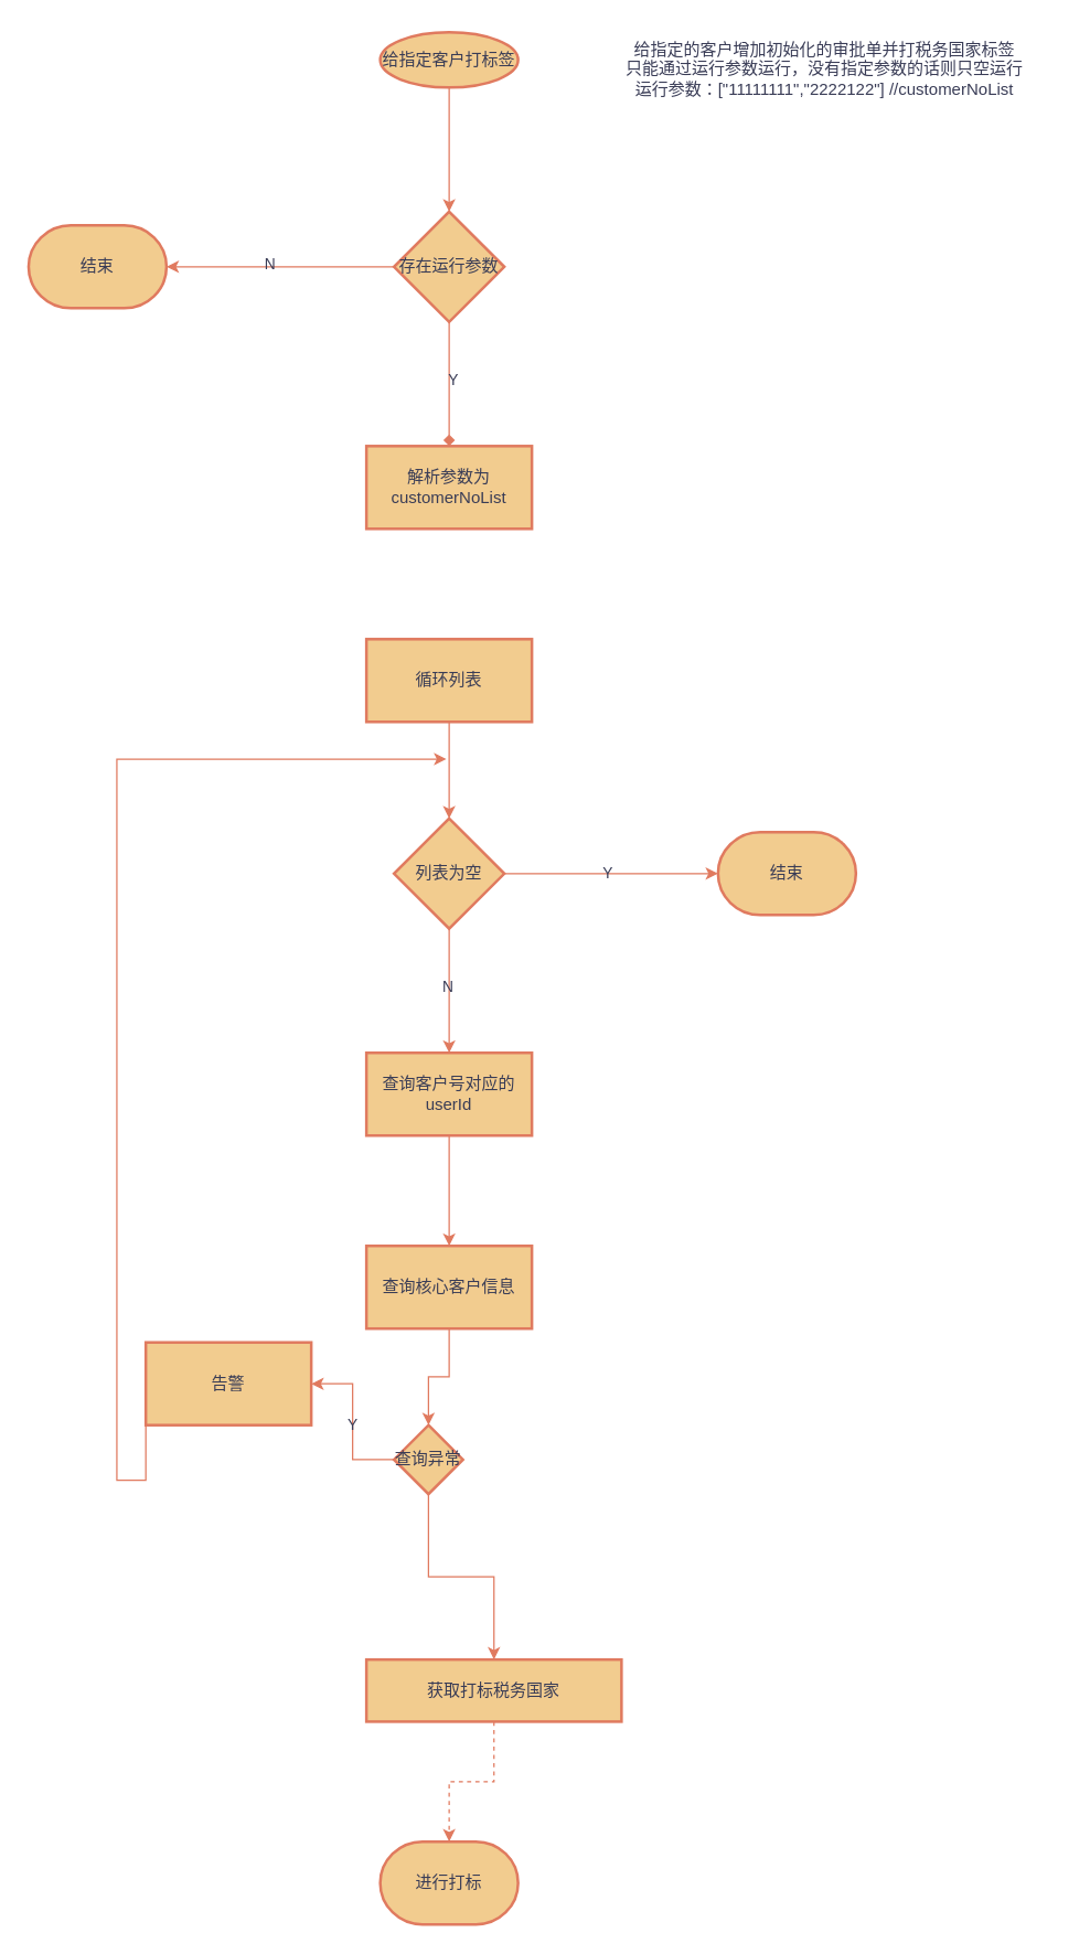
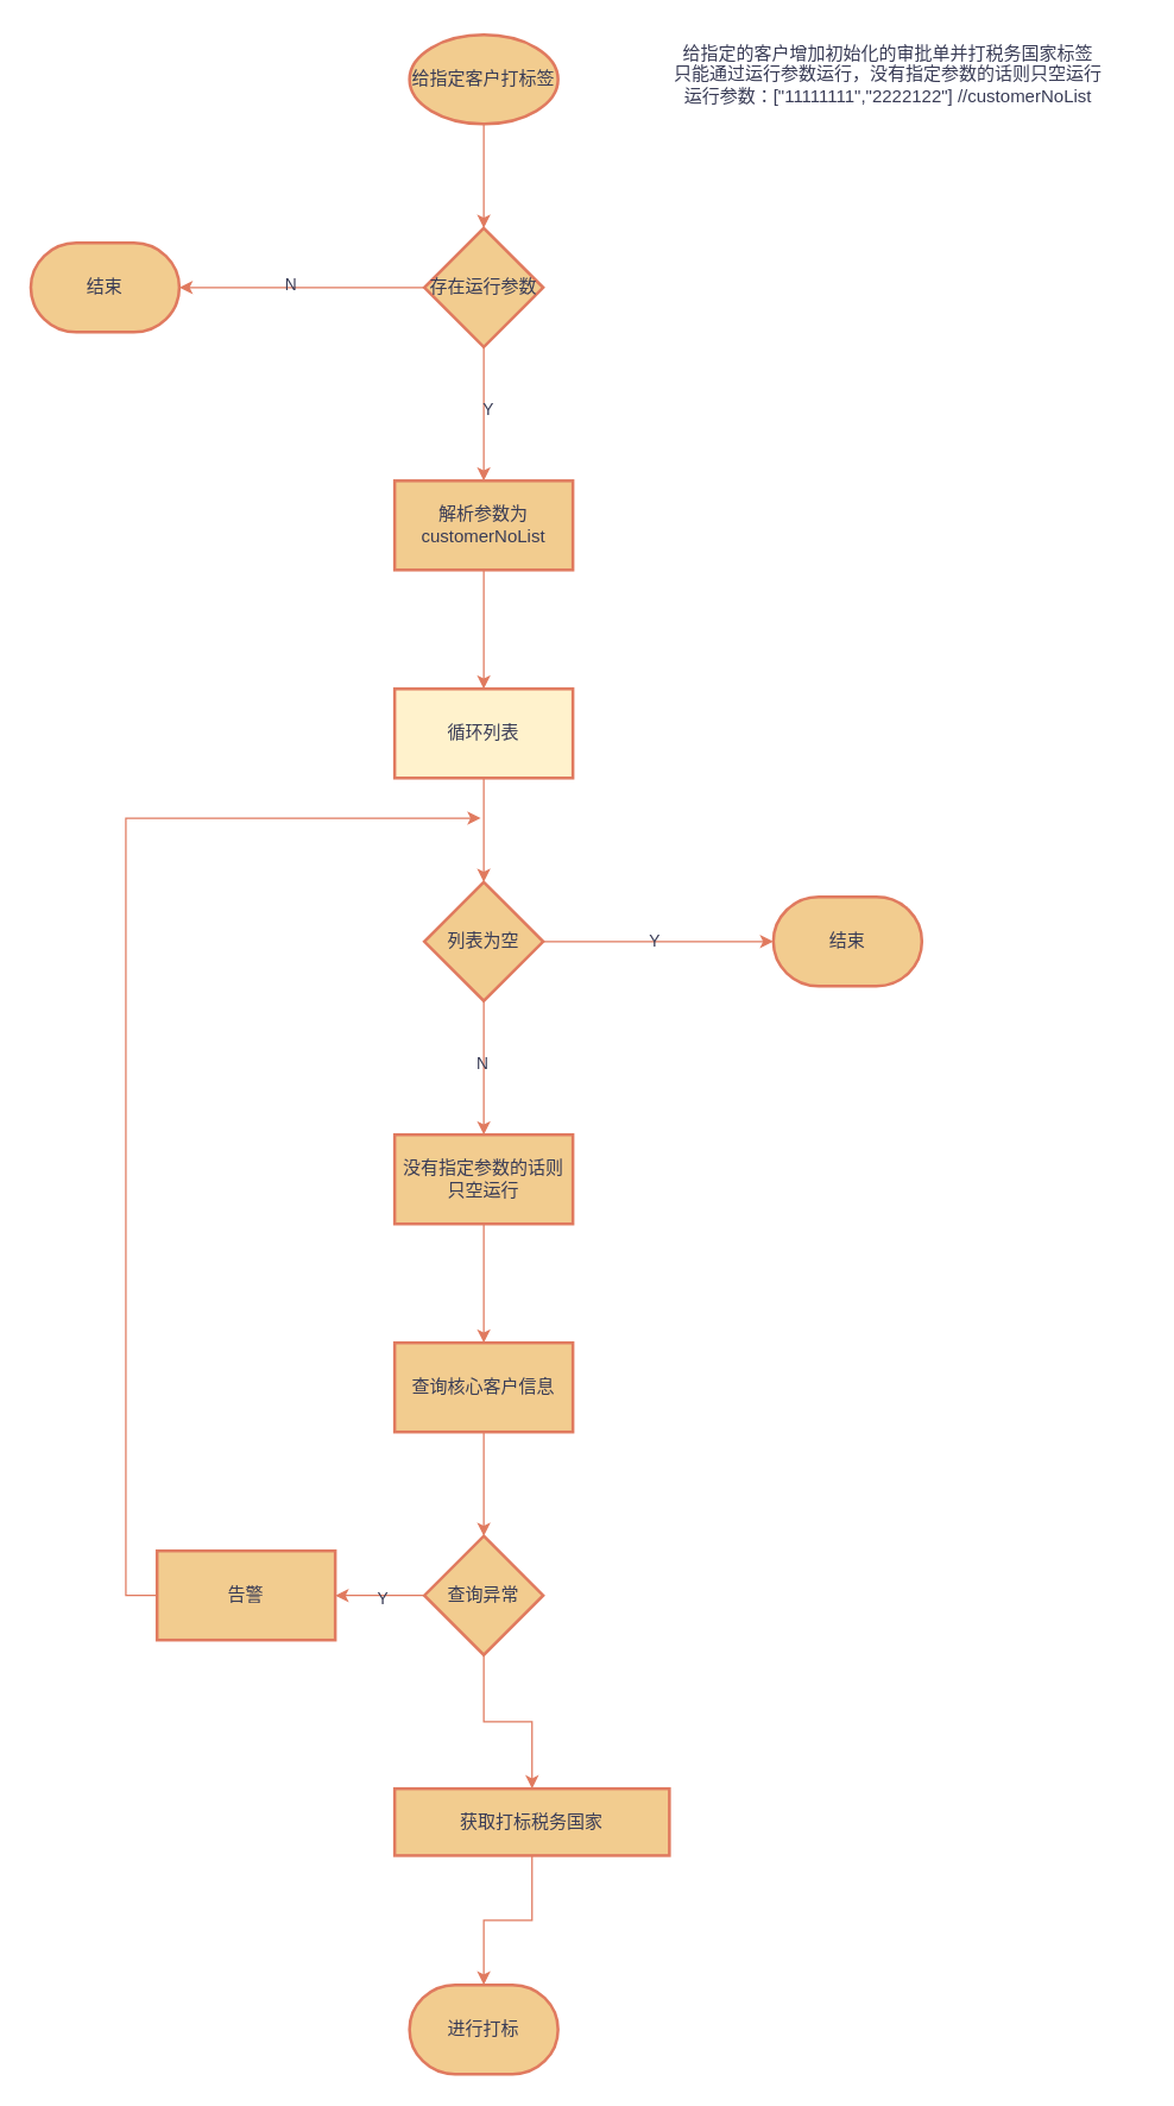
- <mxCell id="3" value="给指定客户打标签" style="strokeWidth=2;html=1;shape=mxgraph.flowchart.start_1;whiteSpace=wrap;labelBackgroundColor=none;fillColor=#F2CC8F;strokeColor=#E07A5F;fontColor=#393C56;" vertex="1" parent="1"><mxGeometry x="275" y="23" width="100" height="40" as="geometry" /></mxCell>
+ <mxCell id="3" value="给指定客户打标签" style="strokeWidth=2;html=1;shape=mxgraph.flowchart.start_1;whiteSpace=wrap;labelBackgroundColor=none;fillColor=#F2CC8F;strokeColor=#E07A5F;fontColor=#393C56;" vertex="1" parent="1"><mxGeometry x="275" y="23" width="100" height="60" as="geometry" /></mxCell>
- <mxCell id="5" style="edgeStyle=orthogonalEdgeStyle;rounded=0;orthogonalLoop=1;jettySize=auto;html=1;exitX=0.5;exitY=1;exitDx=0;exitDy=0;labelBackgroundColor=none;strokeColor=#E07A5F;fontColor=default;endArrow=diamond;" edge="1" parent="1" source="7" target="10"><mxGeometry relative="1" as="geometry" /></mxCell>
+ <mxCell id="5" style="edgeStyle=orthogonalEdgeStyle;rounded=0;orthogonalLoop=1;jettySize=auto;html=1;exitX=0.5;exitY=1;exitDx=0;exitDy=0;labelBackgroundColor=none;strokeColor=#E07A5F;fontColor=default;" edge="1" parent="1" source="7" target="10"><mxGeometry relative="1" as="geometry" /></mxCell>
+ <mxCell id="9" value="" style="edgeStyle=orthogonalEdgeStyle;rounded=0;orthogonalLoop=1;jettySize=auto;html=1;labelBackgroundColor=none;strokeColor=#E07A5F;fontColor=default;" edge="1" parent="1" source="10" target="14"><mxGeometry relative="1" as="geometry" /></mxCell>
- <mxCell id="14" value="循环列表" style="whiteSpace=wrap;html=1;strokeWidth=2;labelBackgroundColor=none;fillColor=#F2CC8F;strokeColor=#E07A5F;fontColor=#393C56;" vertex="1" parent="1"><mxGeometry x="265" y="463" width="120" height="60" as="geometry" /></mxCell>
+ <mxCell id="14" value="循环列表" style="whiteSpace=wrap;html=1;strokeWidth=2;labelBackgroundColor=none;fillColor=#fff2cc;strokeColor=#E07A5F;fontColor=#393C56;" vertex="1" parent="1"><mxGeometry x="265" y="463" width="120" height="60" as="geometry" /></mxCell>
- <mxCell id="22" value="查询客户号对应的userId" style="whiteSpace=wrap;html=1;strokeWidth=2;labelBackgroundColor=none;fillColor=#F2CC8F;strokeColor=#E07A5F;fontColor=#393C56;" vertex="1" parent="1"><mxGeometry x="265" y="763" width="120" height="60" as="geometry" /></mxCell>
+ <mxCell id="22" value="没有指定参数的话则只空运行" style="whiteSpace=wrap;html=1;strokeWidth=2;labelBackgroundColor=none;fillColor=#F2CC8F;strokeColor=#E07A5F;fontColor=#393C56;" vertex="1" parent="1"><mxGeometry x="265" y="763" width="120" height="60" as="geometry" /></mxCell>
- <mxCell id="30" value="告警" style="whiteSpace=wrap;html=1;strokeWidth=2;labelBackgroundColor=none;fillColor=#F2CC8F;strokeColor=#E07A5F;fontColor=#393C56;" vertex="1" parent="1"><mxGeometry x="105" y="973" width="120" height="60" as="geometry" /></mxCell>
+ <mxCell id="30" value="告警" style="whiteSpace=wrap;html=1;strokeWidth=2;labelBackgroundColor=none;fillColor=#F2CC8F;strokeColor=#E07A5F;fontColor=#393C56;" vertex="1" parent="1"><mxGeometry x="105" y="1043" width="120" height="60" as="geometry" /></mxCell>
- <mxCell id="28" value="查询异常" style="rhombus;whiteSpace=wrap;html=1;strokeWidth=2;labelBackgroundColor=none;fillColor=#F2CC8F;strokeColor=#E07A5F;fontColor=#393C56;" vertex="1" parent="1"><mxGeometry x="285" y="1033" width="50" height="50" as="geometry" /></mxCell>
+ <mxCell id="28" value="查询异常" style="rhombus;whiteSpace=wrap;html=1;strokeWidth=2;labelBackgroundColor=none;fillColor=#F2CC8F;strokeColor=#E07A5F;fontColor=#393C56;" vertex="1" parent="1"><mxGeometry x="285" y="1033" width="80" height="80" as="geometry" /></mxCell>
- <mxCell id="33" style="edgeStyle=orthogonalEdgeStyle;rounded=0;orthogonalLoop=1;jettySize=auto;html=1;exitX=0.5;exitY=1;exitDx=0;exitDy=0;entryX=0.5;entryY=0;entryDx=0;entryDy=0;entryPerimeter=0;labelBackgroundColor=none;strokeColor=#E07A5F;fontColor=default;dashed=1;" edge="1" parent="1" source="31" target="32"><mxGeometry relative="1" as="geometry" /></mxCell>
+ <mxCell id="33" style="edgeStyle=orthogonalEdgeStyle;rounded=0;orthogonalLoop=1;jettySize=auto;html=1;exitX=0.5;exitY=1;exitDx=0;exitDy=0;entryX=0.5;entryY=0;entryDx=0;entryDy=0;entryPerimeter=0;labelBackgroundColor=none;strokeColor=#E07A5F;fontColor=default;" edge="1" parent="1" source="31" target="32"><mxGeometry relative="1" as="geometry" /></mxCell>
